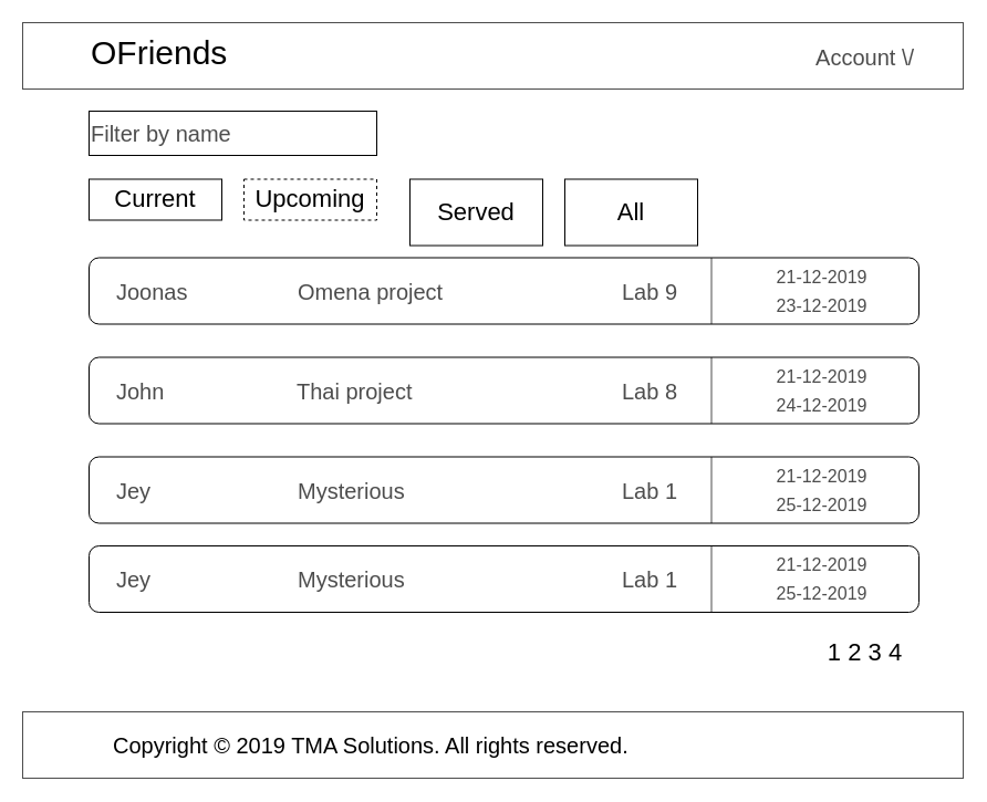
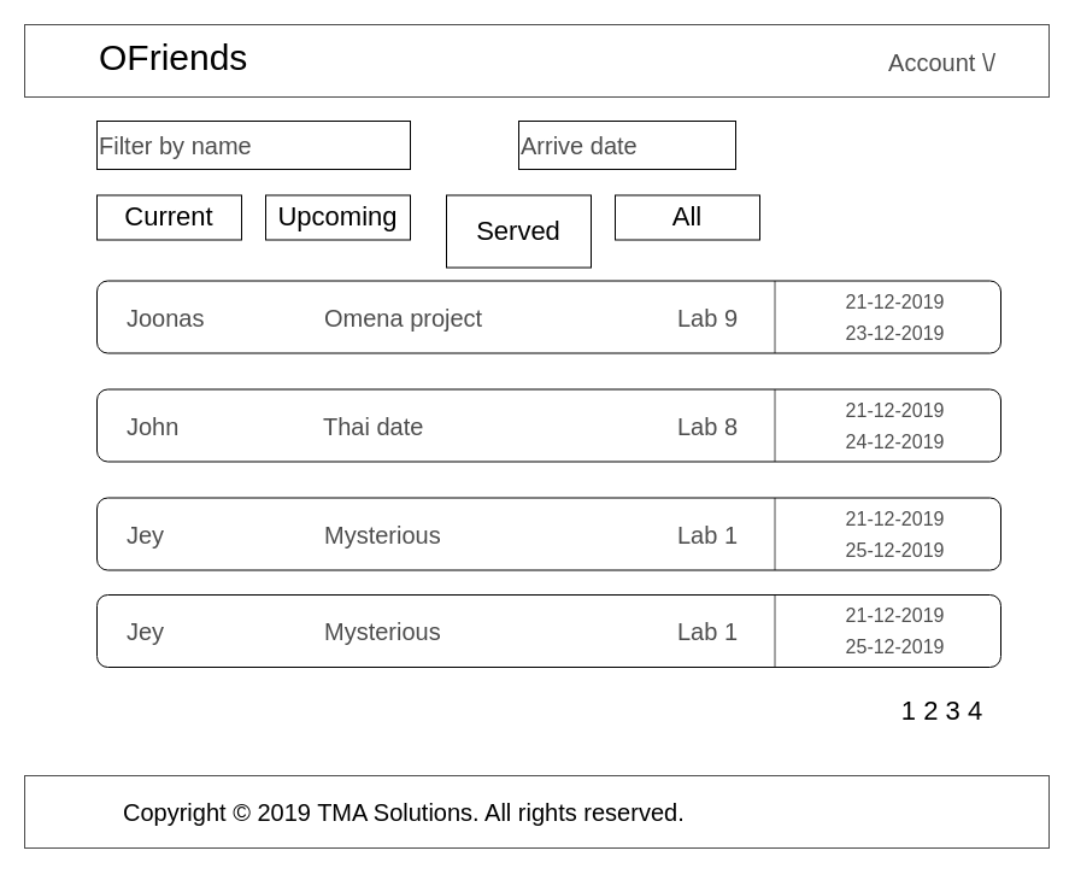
+ <mxCell id="29" value="Arrive date" style="rounded=0;whiteSpace=wrap;html=1;shadow=0;fillColor=none;gradientColor=none;fontSize=20;fontColor=#4D4D4D;align=left;" parent="1" vertex="1"><mxGeometry x="430" y="100" width="180" height="40" as="geometry" /></mxCell>
- <mxCell id="38" value="Upcoming" style="rounded=0;whiteSpace=wrap;html=1;fontSize=22;dashed=1;" parent="1" vertex="1"><mxGeometry x="220" y="161.5" width="120" height="37" as="geometry" /></mxCell>
+ <mxCell id="38" value="Upcoming" style="rounded=0;whiteSpace=wrap;html=1;fontSize=22;" parent="1" vertex="1"><mxGeometry x="220" y="161.5" width="120" height="37" as="geometry" /></mxCell>
- <mxCell id="40" value="All&lt;br&gt;" style="rounded=0;whiteSpace=wrap;html=1;fontSize=22;" parent="1" vertex="1"><mxGeometry x="510" y="161.5" width="120" height="60" as="geometry" /></mxCell>
+ <mxCell id="40" value="All&lt;br&gt;" style="rounded=0;whiteSpace=wrap;html=1;fontSize=22;" parent="1" vertex="1"><mxGeometry x="510" y="161.5" width="120" height="37" as="geometry" /></mxCell>
- <mxCell id="17" value="Thai project" style="text;html=1;strokeColor=none;fillColor=none;align=left;verticalAlign=middle;whiteSpace=wrap;rounded=0;shadow=0;fontSize=20;fontColor=#4D4D4D;" parent="15" vertex="1"><mxGeometry x="186" y="20" width="143" height="20" as="geometry" /></mxCell>
+ <mxCell id="17" value="Thai date" style="text;html=1;strokeColor=none;fillColor=none;align=left;verticalAlign=middle;whiteSpace=wrap;rounded=0;shadow=0;fontSize=20;fontColor=#4D4D4D;" parent="15" vertex="1"><mxGeometry x="186" y="20" width="143" height="20" as="geometry" /></mxCell>
